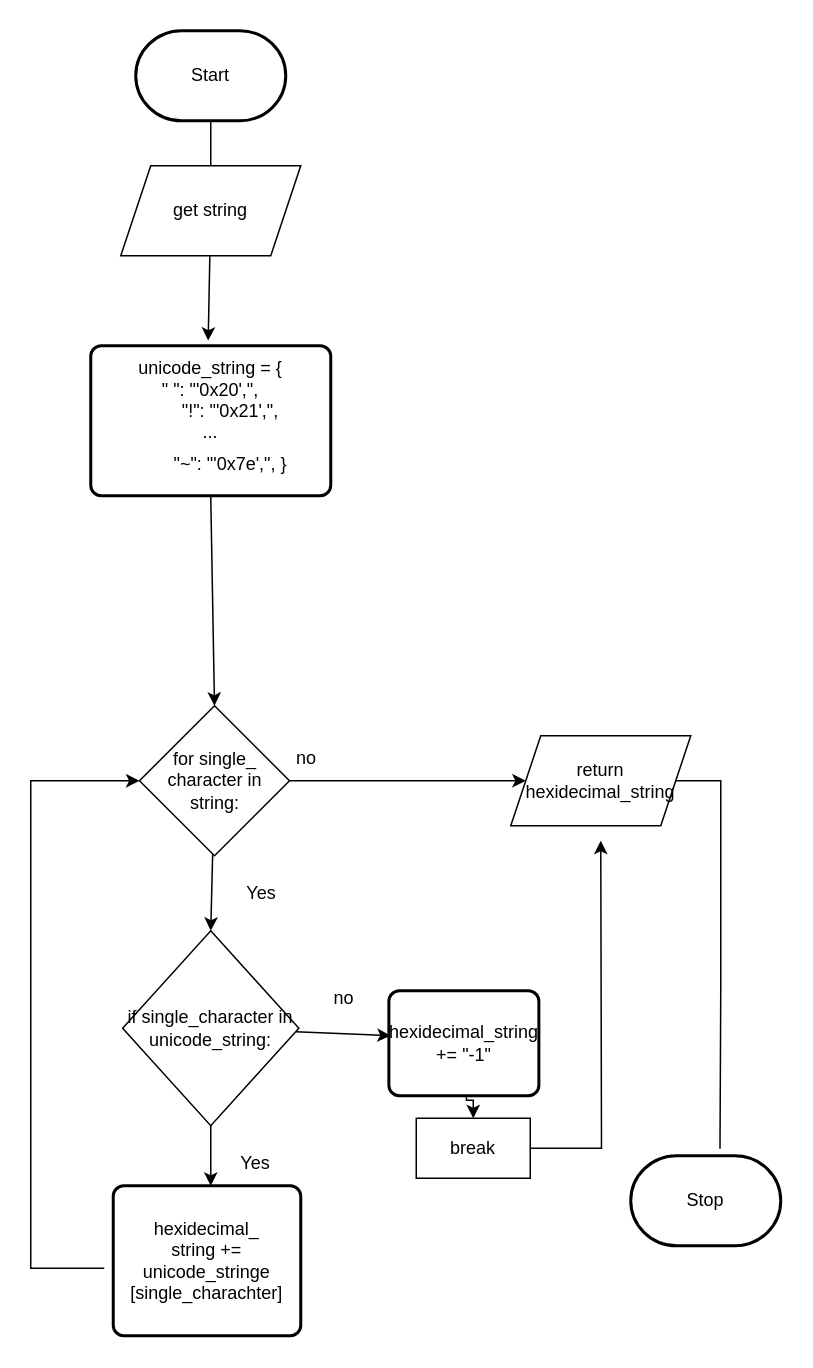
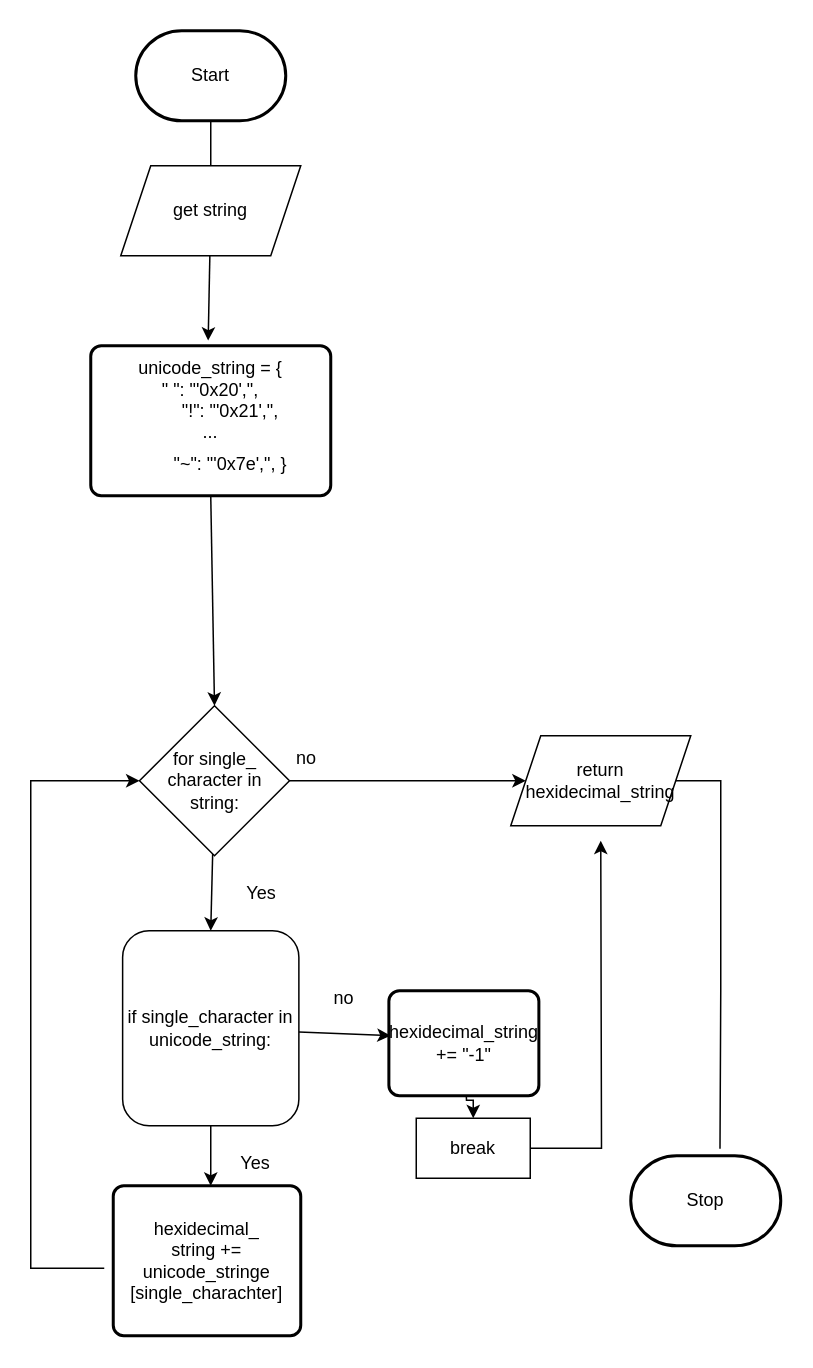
- <mxCell id="12" value="&lt;font color=&quot;#000000&quot;&gt;if single_character in unicode_string:&lt;/font&gt;" style="rhombus;whiteSpace=wrap;html=1;labelBackgroundColor=none;fontSize=12;fontColor=#F0F0F0;" vertex="1" parent="1"><mxGeometry x="81.25" y="620" width="117.5" height="130" as="geometry" /></mxCell>
+ <mxCell id="12" value="&lt;font color=&quot;#000000&quot;&gt;if single_character in unicode_string:&lt;/font&gt;" style="whiteSpace=wrap;html=1;labelBackgroundColor=none;fontSize=12;fontColor=#F0F0F0;rounded=1;" vertex="1" parent="1"><mxGeometry x="81.25" y="620" width="117.5" height="130" as="geometry" /></mxCell>
